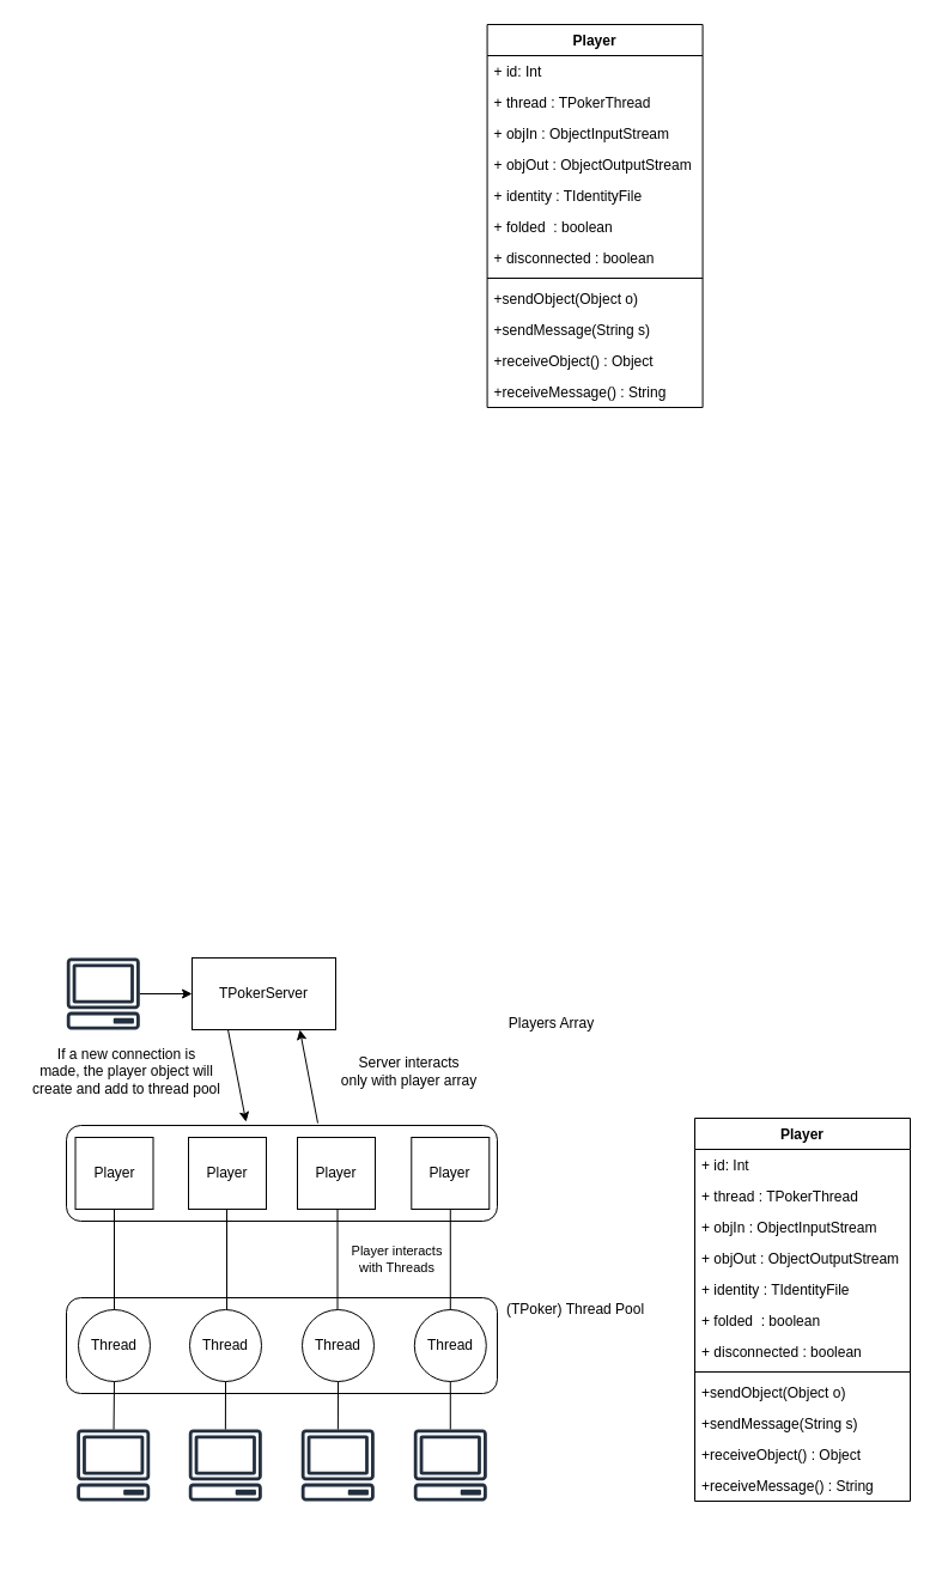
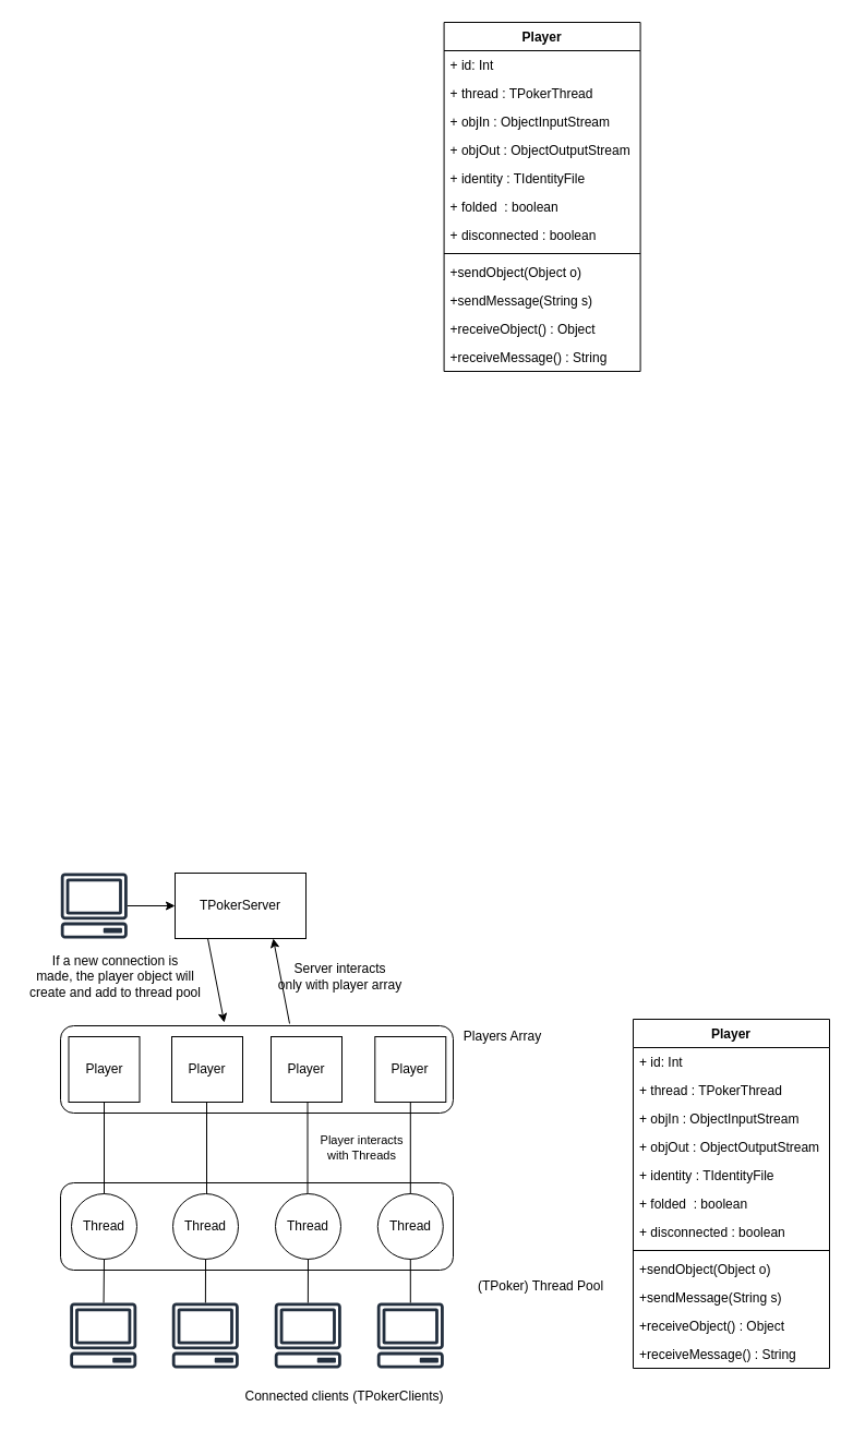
- <mxCell id="17" value="Players Array" style="text;html=1;align=center;verticalAlign=middle;resizable=0;points=[];autosize=1;" vertex="1" parent="1"><mxGeometry x="415" y="845" width="90" height="20" as="geometry" /></mxCell>
+ <mxCell id="17" value="Players Array" style="text;html=1;align=center;verticalAlign=middle;resizable=0;points=[];autosize=1;" vertex="1" parent="1"><mxGeometry x="415" y="940" width="90" height="20" as="geometry" /></mxCell>
- <mxCell id="44" value="&lt;div&gt;Server interacts&lt;/div&gt;&lt;div&gt;only with player array&lt;br&gt;&lt;/div&gt;" style="text;html=1;align=center;verticalAlign=middle;resizable=0;points=[];autosize=1;" vertex="1" parent="1"><mxGeometry x="275.79" y="880" width="130" height="30" as="geometry" /></mxCell>
+ <mxCell id="44" value="&lt;div&gt;Server interacts&lt;/div&gt;&lt;div&gt;only with player array&lt;br&gt;&lt;/div&gt;" style="text;html=1;align=center;verticalAlign=middle;resizable=0;points=[];autosize=1;" vertex="1" parent="1"><mxGeometry x="245.79" y="880" width="130" height="30" as="geometry" /></mxCell>
- <mxCell id="18" value="(TPoker) Thread Pool" style="text;html=1;align=center;verticalAlign=middle;resizable=0;points=[];autosize=1;" vertex="1" parent="1"><mxGeometry x="415" y="1084" width="130" height="20" as="geometry" /></mxCell>
+ <mxCell id="18" value="(TPoker) Thread Pool" style="text;html=1;align=center;verticalAlign=middle;resizable=0;points=[];autosize=1;" vertex="1" parent="1"><mxGeometry x="430" y="1169" width="130" height="20" as="geometry" /></mxCell>
+ <mxCell id="19" value="Connected clients (TPokerClients)" style="text;html=1;align=center;verticalAlign=middle;resizable=0;points=[];autosize=1;" vertex="1" parent="1"><mxGeometry x="215" y="1270" width="200" height="20" as="geometry" /></mxCell>
